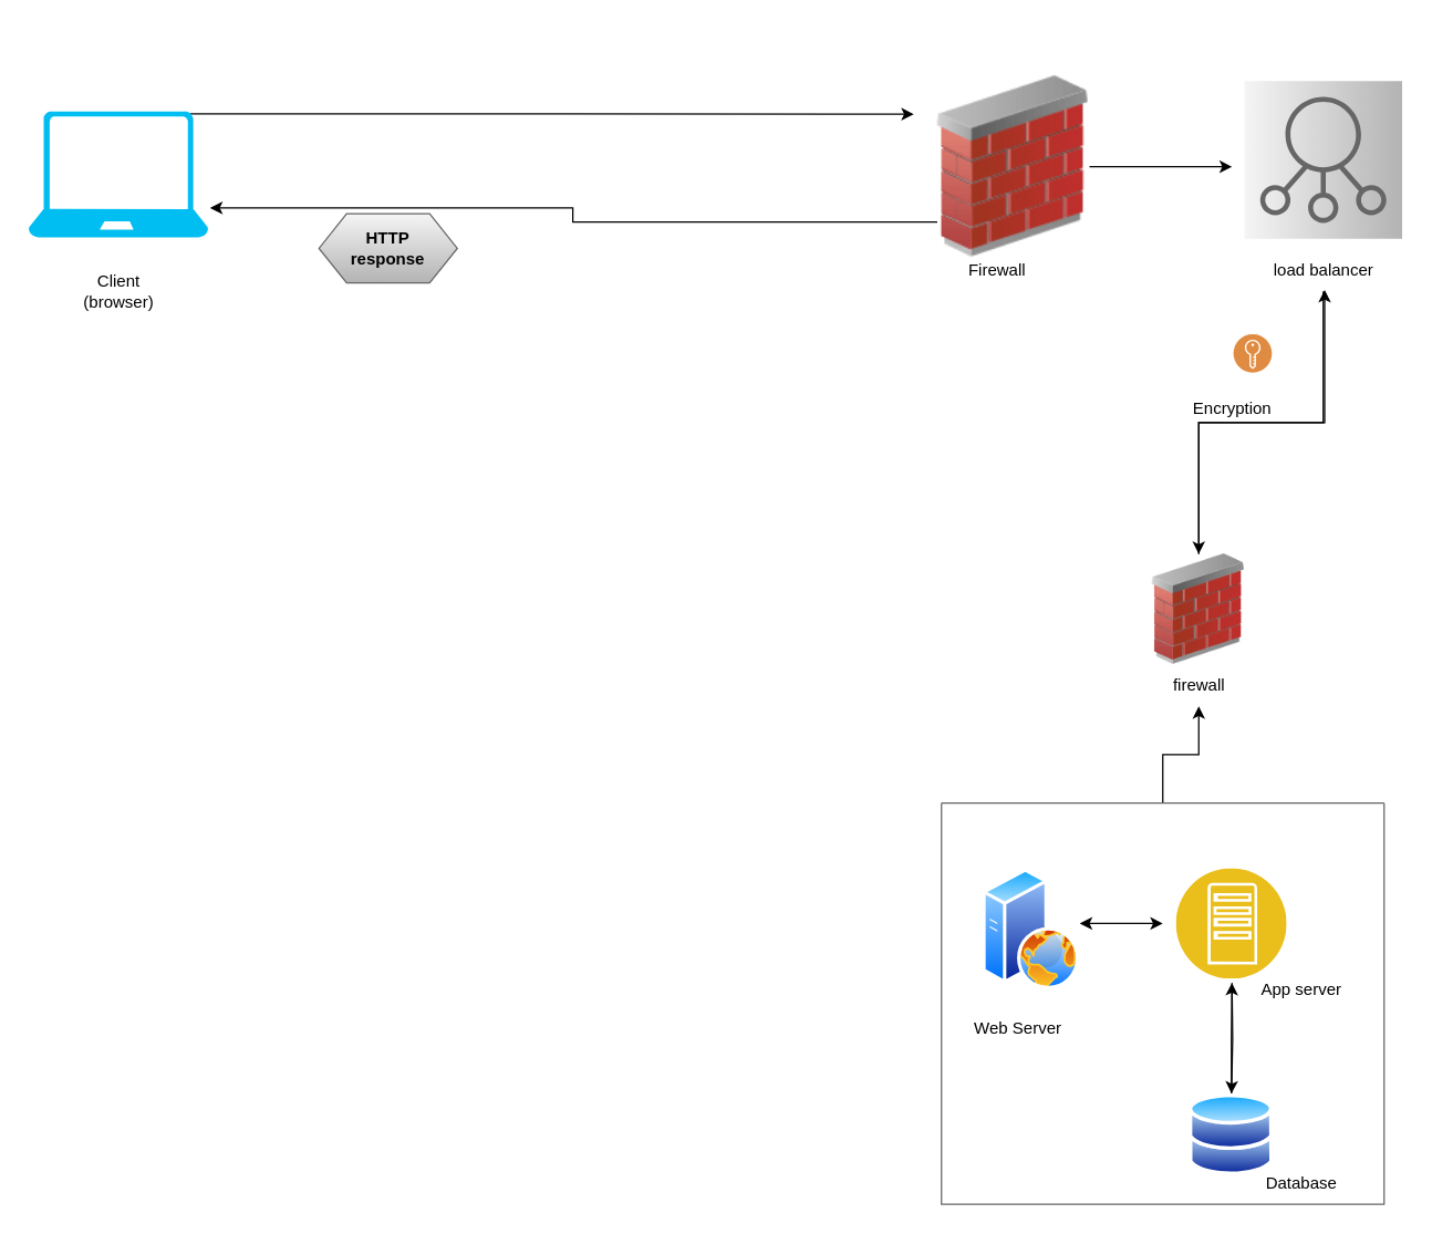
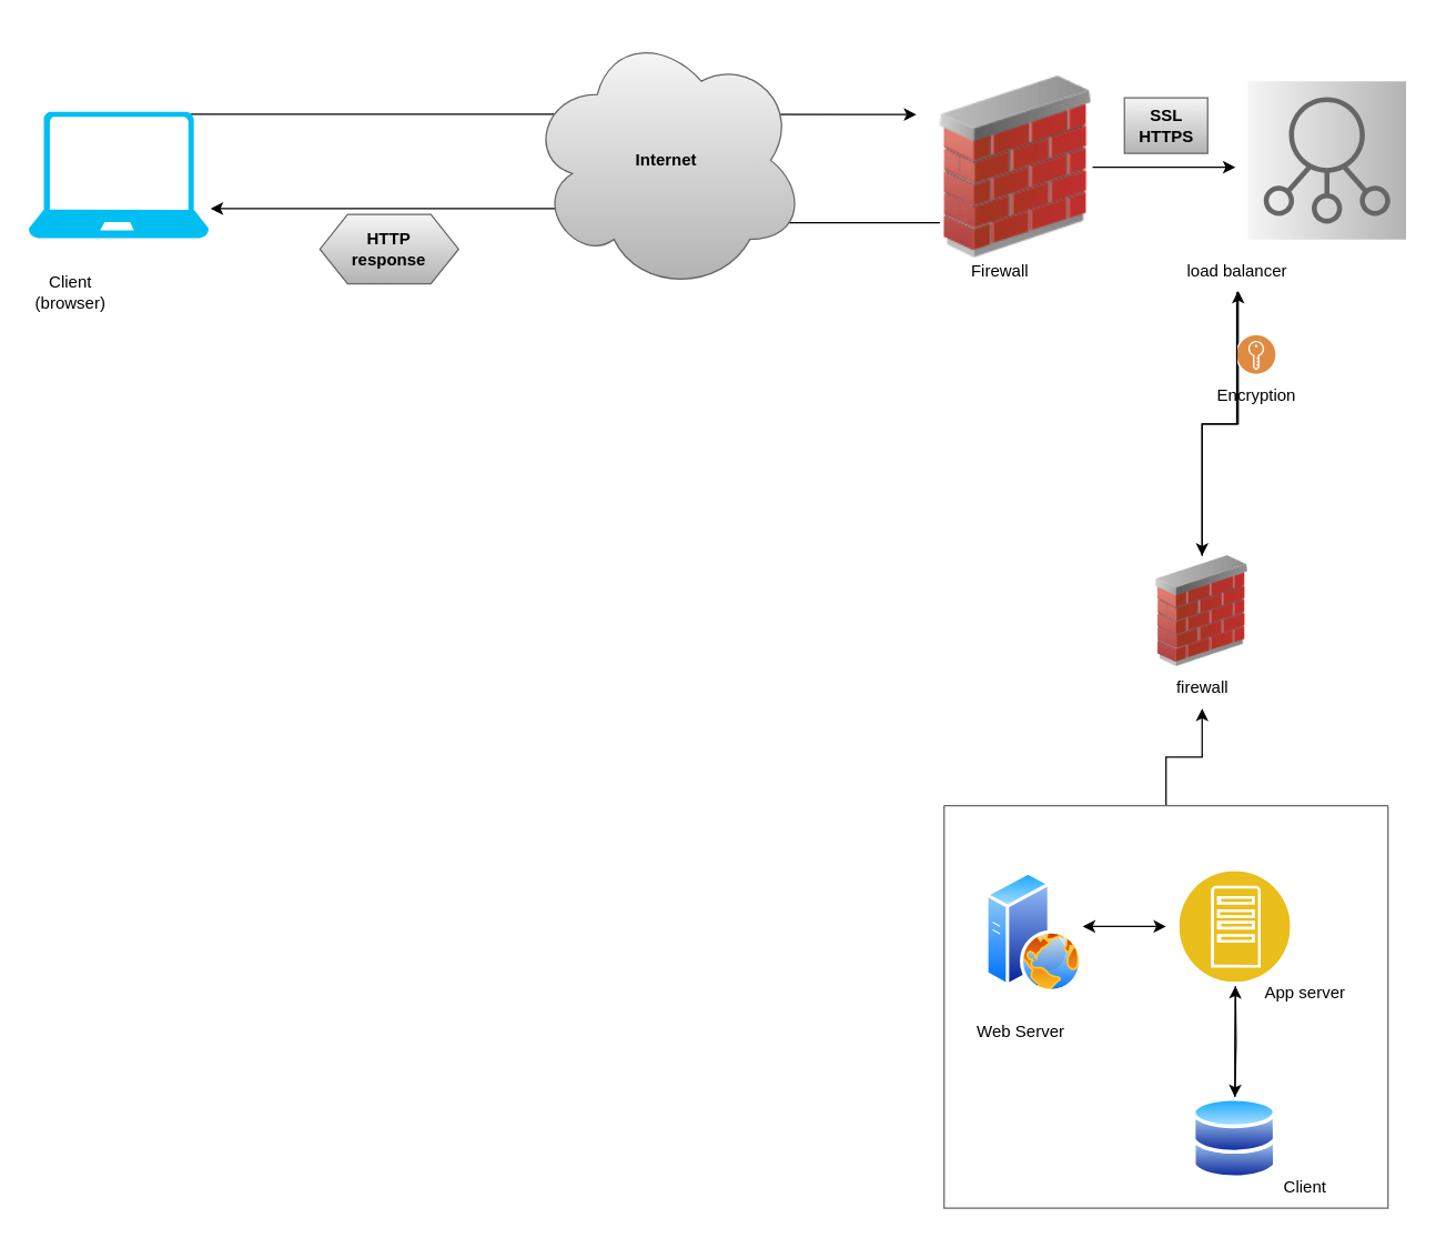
+ <mxCell id="15" value="&lt;b&gt;&lt;font color=&quot;#000000&quot;&gt;SSL&lt;br&gt;HTTPS&lt;br&gt;&lt;/font&gt;&lt;/b&gt;" style="text;html=1;align=center;verticalAlign=middle;resizable=0;points=[];autosize=1;strokeColor=#666666;fillColor=#f5f5f5;gradientColor=#b3b3b3;" vertex="1" parent="1"><mxGeometry x="810" y="70" width="60" height="40" as="geometry" /></mxCell>
+ <mxCell id="12" value="&lt;b&gt;&lt;font color=&quot;#000000&quot;&gt;Internet&lt;/font&gt;&lt;/b&gt;" style="ellipse;shape=cloud;whiteSpace=wrap;html=1;fillColor=#f5f5f5;gradientColor=#b3b3b3;strokeColor=#666666;" vertex="1" parent="1"><mxGeometry x="380" y="20" width="200" height="190" as="geometry" /></mxCell>
- <mxCell id="17" value="load balancer" style="text;html=1;align=center;verticalAlign=middle;resizable=0;points=[];autosize=1;strokeColor=none;fillColor=none;" vertex="1" parent="1"><mxGeometry x="906" y="180" width="100" height="30" as="geometry" /></mxCell>
+ <mxCell id="17" value="load balancer" style="text;html=1;align=center;verticalAlign=middle;resizable=0;points=[];autosize=1;strokeColor=none;fillColor=none;" vertex="1" parent="1"><mxGeometry x="841" y="180" width="100" height="30" as="geometry" /></mxCell>
- <mxCell id="11" value="Client &lt;br&gt;(browser)" style="text;html=1;align=center;verticalAlign=middle;resizable=0;points=[];autosize=1;strokeColor=none;fillColor=none;" vertex="1" parent="1"><mxGeometry x="50" y="190" width="70" height="40" as="geometry" /></mxCell>
+ <mxCell id="11" value="Client &lt;br&gt;(browser)" style="text;html=1;align=center;verticalAlign=middle;resizable=0;points=[];autosize=1;strokeColor=none;fillColor=none;" vertex="1" parent="1"><mxGeometry x="15" y="190" width="70" height="40" as="geometry" /></mxCell>
- <mxCell id="18" value="Encryption" style="text;html=1;align=center;verticalAlign=middle;resizable=0;points=[];autosize=1;strokeColor=none;fillColor=none;" vertex="1" parent="1"><mxGeometry x="850" y="280" width="80" height="30" as="geometry" /></mxCell>
+ <mxCell id="18" value="Encryption" style="text;html=1;align=center;verticalAlign=middle;resizable=0;points=[];autosize=1;strokeColor=none;fillColor=none;" vertex="1" parent="1"><mxGeometry x="865" y="270" width="80" height="30" as="geometry" /></mxCell>
- <mxCell id="28" value="Database" style="text;html=1;align=center;verticalAlign=middle;resizable=0;points=[];autosize=1;strokeColor=none;fillColor=none;" vertex="1" parent="21"><mxGeometry x="225" y="260" width="70" height="30" as="geometry" /></mxCell>
+ <mxCell id="28" value="Client" style="text;html=1;align=center;verticalAlign=middle;resizable=0;points=[];autosize=1;strokeColor=none;fillColor=none;" vertex="1" parent="21"><mxGeometry x="225" y="260" width="70" height="30" as="geometry" /></mxCell>
